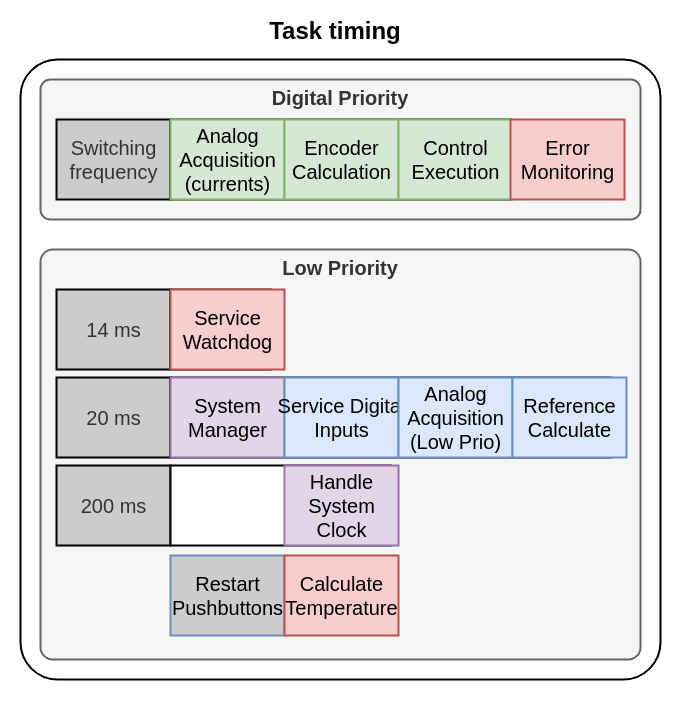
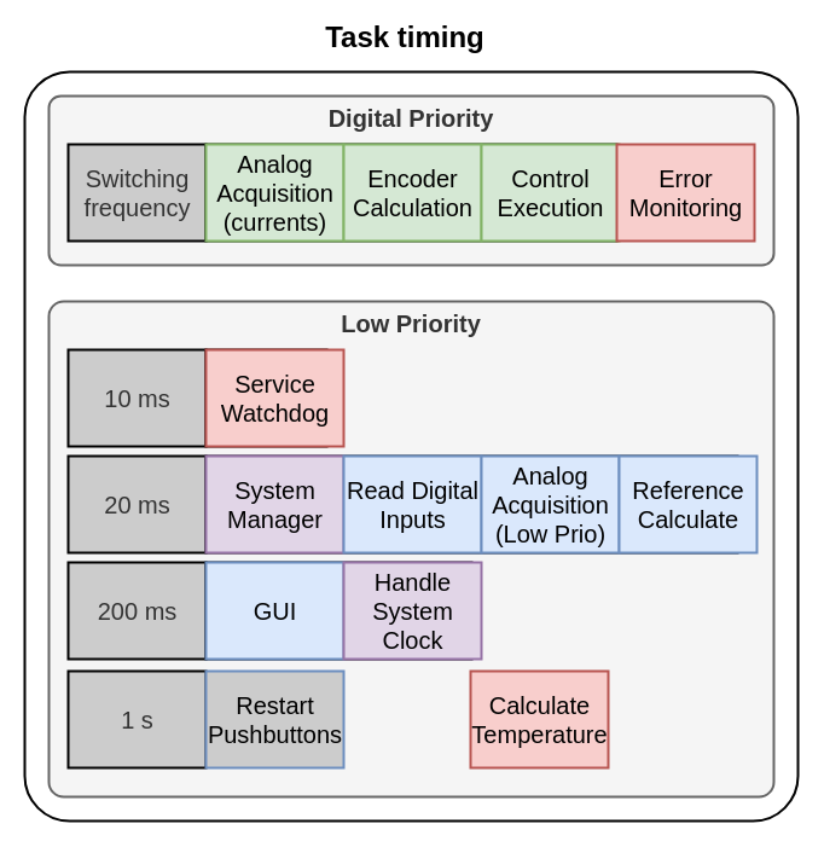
- <mxCell id="8" value="&lt;div style=&quot;font-size: 20px&quot;&gt;&lt;font style=&quot;font-size: 20px&quot;&gt;14 ms&lt;/font&gt;&lt;/div&gt;" style="html=1;rounded=0;shadow=0;glass=0;comic=0;strokeColor=#000000;strokeWidth=2;fillColor=#CCCCCC;fontColor=#333333;" parent="1" vertex="1"><mxGeometry x="56" y="289" width="114" height="80" as="geometry" /></mxCell>
+ <mxCell id="8" value="&lt;div style=&quot;font-size: 20px&quot;&gt;&lt;font style=&quot;font-size: 20px&quot;&gt;10 ms&lt;/font&gt;&lt;/div&gt;" style="html=1;rounded=0;shadow=0;glass=0;comic=0;strokeColor=#000000;strokeWidth=2;fillColor=#CCCCCC;fontColor=#333333;" parent="1" vertex="1"><mxGeometry x="56" y="289" width="114" height="80" as="geometry" /></mxCell>
- <mxCell id="20" value="&lt;div style=&quot;font-size: 20px&quot;&gt;Service Digital&lt;/div&gt;&lt;div style=&quot;font-size: 20px&quot;&gt;Inputs&lt;/div&gt;" style="html=1;rounded=0;shadow=0;glass=0;comic=0;strokeColor=#6c8ebf;strokeWidth=2;fillColor=#dae8fc;" vertex="1" parent="1"><mxGeometry x="284" y="377" width="114" height="80" as="geometry" /></mxCell>
+ <mxCell id="20" value="&lt;div style=&quot;font-size: 20px&quot;&gt;Read Digital&lt;/div&gt;&lt;div style=&quot;font-size: 20px&quot;&gt;Inputs&lt;/div&gt;" style="html=1;rounded=0;shadow=0;glass=0;comic=0;strokeColor=#6c8ebf;strokeWidth=2;fillColor=#dae8fc;" vertex="1" parent="1"><mxGeometry x="284" y="377" width="114" height="80" as="geometry" /></mxCell>
+ <mxCell id="23" value="&lt;div style=&quot;font-size: 20px&quot;&gt;GUI&lt;/div&gt;" style="html=1;rounded=0;shadow=0;glass=0;comic=0;strokeColor=#6c8ebf;strokeWidth=2;fillColor=#dae8fc;" vertex="1" parent="1"><mxGeometry x="170" y="465" width="114" height="80" as="geometry" /></mxCell>
+ <mxCell id="25" value="&lt;div style=&quot;font-size: 20px&quot;&gt;&lt;font style=&quot;font-size: 20px&quot;&gt;1 s&lt;/font&gt;&lt;/div&gt;" style="html=1;rounded=0;shadow=0;glass=0;comic=0;strokeColor=#000000;strokeWidth=2;fillColor=#CCCCCC;fontColor=#333333;" vertex="1" parent="1"><mxGeometry x="56" y="555" width="114" height="80" as="geometry" /></mxCell>
- <mxCell id="27" value="&lt;div style=&quot;font-size: 20px&quot;&gt;Calculate&lt;/div&gt;&lt;div style=&quot;font-size: 20px&quot;&gt;Temperature&lt;/div&gt;" style="html=1;rounded=0;shadow=0;glass=0;comic=0;strokeColor=#b85450;strokeWidth=2;fillColor=#f8cecc;" vertex="1" parent="1"><mxGeometry x="284" y="555" width="114" height="80" as="geometry" /></mxCell>
+ <mxCell id="27" value="&lt;div style=&quot;font-size: 20px&quot;&gt;Calculate&lt;/div&gt;&lt;div style=&quot;font-size: 20px&quot;&gt;Temperature&lt;/div&gt;" style="html=1;rounded=0;shadow=0;glass=0;comic=0;strokeColor=#b85450;strokeWidth=2;fillColor=#f8cecc;" vertex="1" parent="1"><mxGeometry x="389" y="555" width="114" height="80" as="geometry" /></mxCell>
